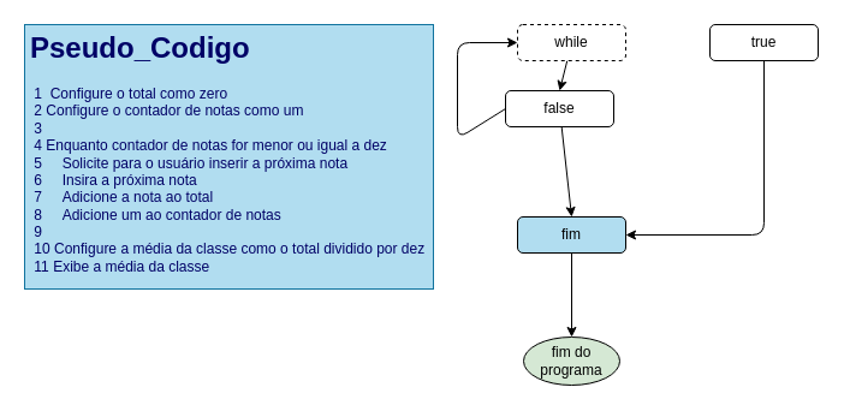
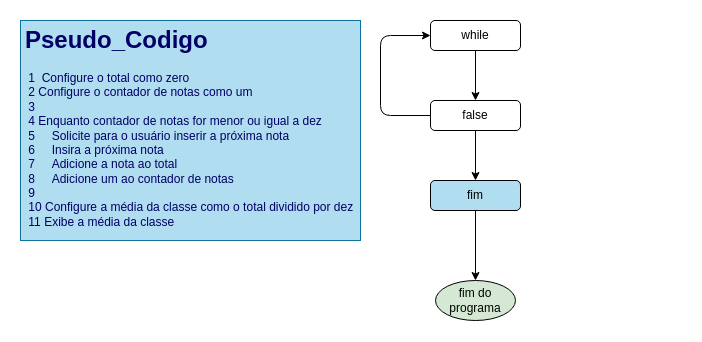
- <mxCell id="3" value="while" style="rounded=1;whiteSpace=wrap;html=1;dashed=1;" vertex="1" parent="1"><mxGeometry x="430" y="20" width="90" height="30" as="geometry" /></mxCell>
+ <mxCell id="3" value="while" style="rounded=1;whiteSpace=wrap;html=1;" vertex="1" parent="1"><mxGeometry x="430" y="20" width="90" height="30" as="geometry" /></mxCell>
- <mxCell id="8" value="true" style="rounded=1;whiteSpace=wrap;html=1;" vertex="1" parent="1"><mxGeometry x="590" y="20" width="90" height="30" as="geometry" /></mxCell>
- <mxCell id="6" value="false" style="rounded=1;whiteSpace=wrap;html=1;" vertex="1" parent="1"><mxGeometry x="420" y="75" width="90" height="30" as="geometry" /></mxCell>
+ <mxCell id="6" value="false" style="rounded=1;whiteSpace=wrap;html=1;" vertex="1" parent="1"><mxGeometry x="430" y="100" width="90" height="30" as="geometry" /></mxCell>
- <mxCell id="7" style="edgeStyle=none;html=1;entryX=1;entryY=0.5;entryDx=0;entryDy=0;" edge="1" parent="1" source="8" target="10"><mxGeometry relative="1" as="geometry"><Array as="points"><mxPoint x="635" y="195" /></Array></mxGeometry></mxCell>
